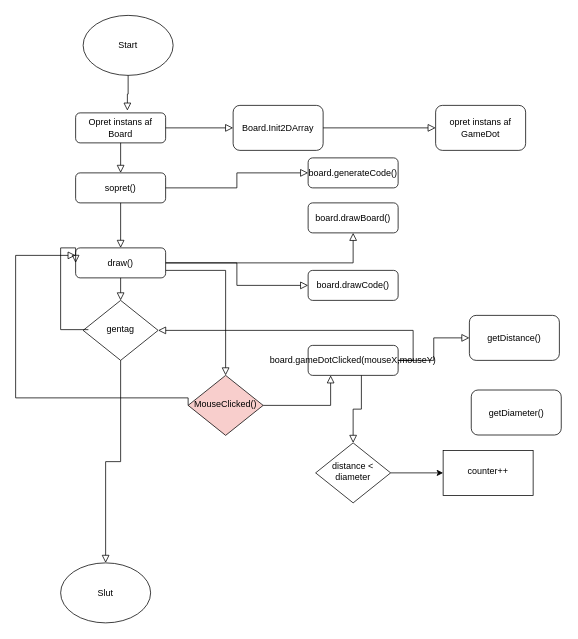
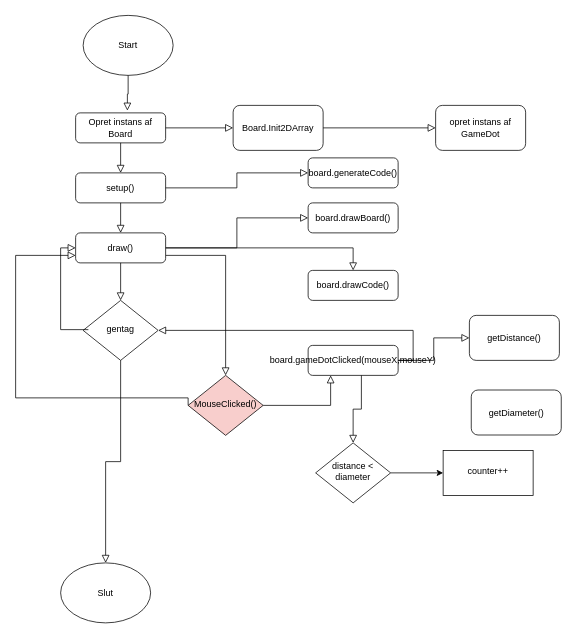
- <mxCell id="8" value="s&lt;span style=&quot;background-color: initial;&quot;&gt;opret()&lt;/span&gt;" style="rounded=1;whiteSpace=wrap;html=1;fontSize=12;glass=0;strokeWidth=1;shadow=0;" vertex="1" parent="1"><mxGeometry x="100" y="230" width="120" height="40" as="geometry" /></mxCell>
+ <mxCell id="8" value="s&lt;span style=&quot;background-color: initial;&quot;&gt;etup()&lt;/span&gt;" style="rounded=1;whiteSpace=wrap;html=1;fontSize=12;glass=0;strokeWidth=1;shadow=0;" vertex="1" parent="1"><mxGeometry x="100" y="230" width="120" height="40" as="geometry" /></mxCell>
- <mxCell id="9" value="draw()" style="rounded=1;whiteSpace=wrap;html=1;fontSize=12;glass=0;strokeWidth=1;shadow=0;" vertex="1" parent="1"><mxGeometry x="100" y="330" width="120" height="40" as="geometry" /></mxCell>
+ <mxCell id="9" value="draw()" style="rounded=1;whiteSpace=wrap;html=1;fontSize=12;glass=0;strokeWidth=1;shadow=0;" vertex="1" parent="1"><mxGeometry x="100" y="310" width="120" height="40" as="geometry" /></mxCell>
